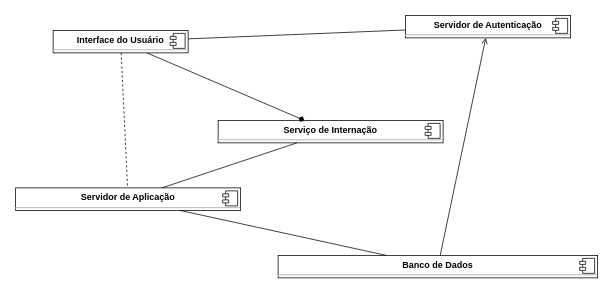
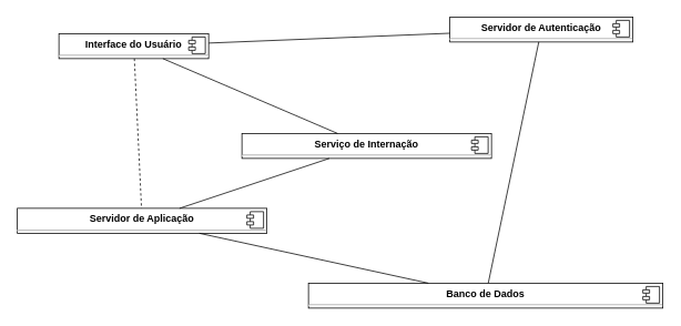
- <mxCell id="15" value="" style="endArrow=open;html=1;rounded=0;" edge="1" parent="1" source="6" target="8"><mxGeometry width="50" height="50" relative="1" as="geometry"><mxPoint x="310" y="210" as="sourcePoint" /><mxPoint x="360" y="160" as="targetPoint" /></mxGeometry></mxCell>
+ <mxCell id="15" value="" style="endArrow=none;html=1;rounded=0;" edge="1" parent="1" source="6" target="8"><mxGeometry width="50" height="50" relative="1" as="geometry"><mxPoint x="310" y="210" as="sourcePoint" /><mxPoint x="360" y="160" as="targetPoint" /></mxGeometry></mxCell>
- <mxCell id="14" value="" style="endArrow=diamond;html=1;rounded=0;" edge="1" parent="1" source="2" target="10"><mxGeometry width="50" height="50" relative="1" as="geometry"><mxPoint x="178" y="120" as="sourcePoint" /><mxPoint x="200" y="220" as="targetPoint" /></mxGeometry></mxCell>
+ <mxCell id="14" value="" style="endArrow=none;html=1;rounded=0;" edge="1" parent="1" source="2" target="10"><mxGeometry width="50" height="50" relative="1" as="geometry"><mxPoint x="178" y="120" as="sourcePoint" /><mxPoint x="200" y="220" as="targetPoint" /></mxGeometry></mxCell>
